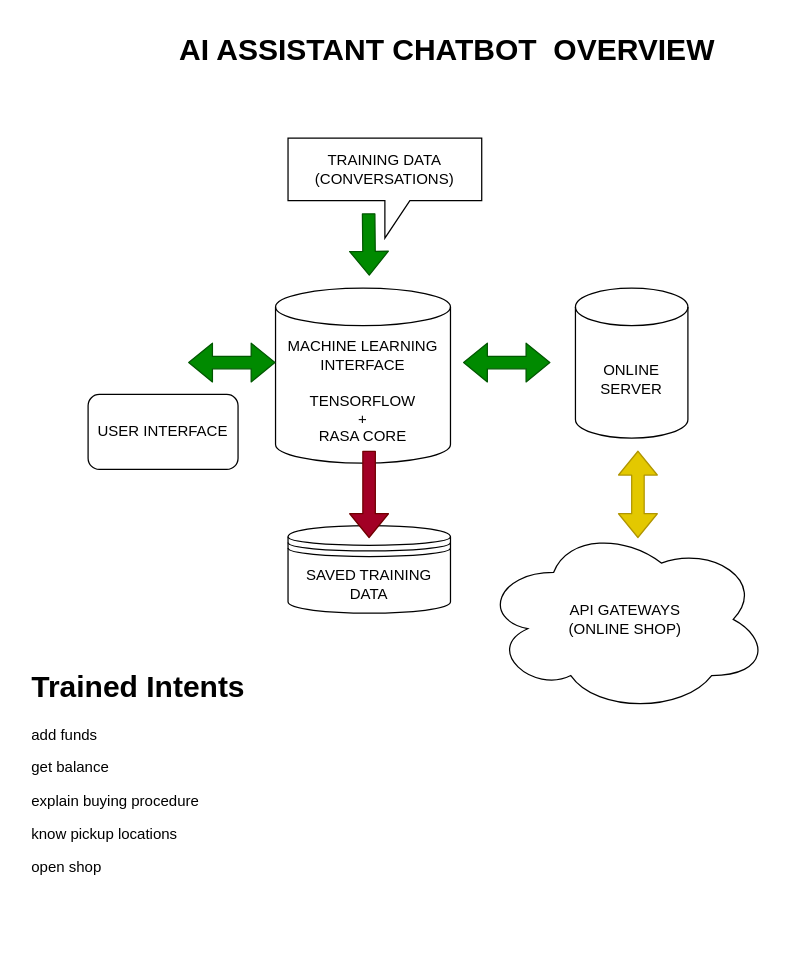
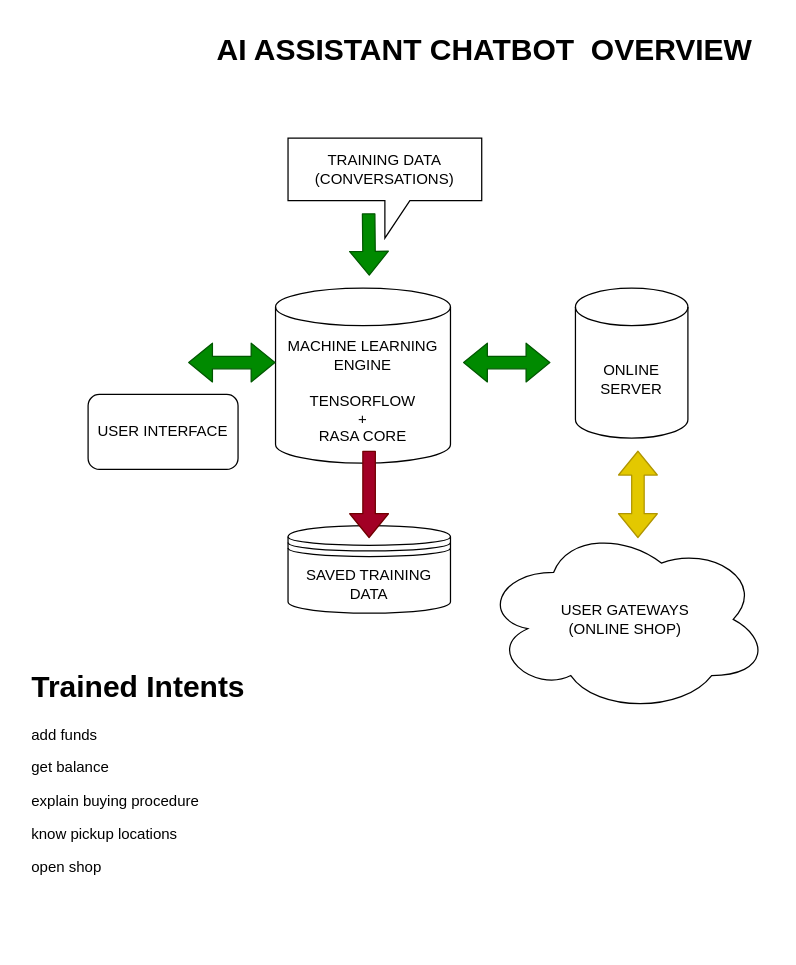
- <mxCell id="9" value="&lt;h1&gt;AI ASSISTANT CHATBOT&amp;nbsp; OVERVIEW&lt;/h1&gt;" style="text;html=1;strokeColor=none;fillColor=none;spacing=5;spacingTop=-20;whiteSpace=wrap;overflow=hidden;rounded=0;align=center;" parent="1" vertex="1"><mxGeometry x="130" y="20" width="455" height="50" as="geometry" /></mxCell>
+ <mxCell id="9" value="&lt;h1&gt;AI ASSISTANT CHATBOT&amp;nbsp; OVERVIEW&lt;/h1&gt;" style="text;html=1;strokeColor=none;fillColor=none;spacing=5;spacingTop=-20;whiteSpace=wrap;overflow=hidden;rounded=0;align=center;" parent="1" vertex="1"><mxGeometry x="160" y="20" width="455" height="50" as="geometry" /></mxCell>
- <mxCell id="3" value="&lt;span&gt;MACHINE LEARNING INTERFACE&lt;br&gt;&lt;/span&gt;&lt;br&gt;&lt;span&gt;TENSORFLOW&lt;br&gt;+&lt;br&gt;RASA CORE&lt;/span&gt;" style="shape=cylinder3;whiteSpace=wrap;html=1;boundedLbl=1;backgroundOutline=1;size=15;" parent="1" vertex="1"><mxGeometry x="220" y="230" width="140" height="140" as="geometry" /></mxCell>
+ <mxCell id="3" value="&lt;span&gt;MACHINE LEARNING ENGINE&lt;br&gt;&lt;/span&gt;&lt;br&gt;&lt;span&gt;TENSORFLOW&lt;br&gt;+&lt;br&gt;RASA CORE&lt;/span&gt;" style="shape=cylinder3;whiteSpace=wrap;html=1;boundedLbl=1;backgroundOutline=1;size=15;" parent="1" vertex="1"><mxGeometry x="220" y="230" width="140" height="140" as="geometry" /></mxCell>
- <mxCell id="5" value="API GATEWAYS&lt;br&gt;(ONLINE SHOP)" style="ellipse;shape=cloud;whiteSpace=wrap;html=1;" parent="1" vertex="1"><mxGeometry x="385" y="420" width="230" height="150" as="geometry" /></mxCell>
+ <mxCell id="5" value="USER GATEWAYS&lt;br&gt;(ONLINE SHOP)" style="ellipse;shape=cloud;whiteSpace=wrap;html=1;" parent="1" vertex="1"><mxGeometry x="385" y="420" width="230" height="150" as="geometry" /></mxCell>
